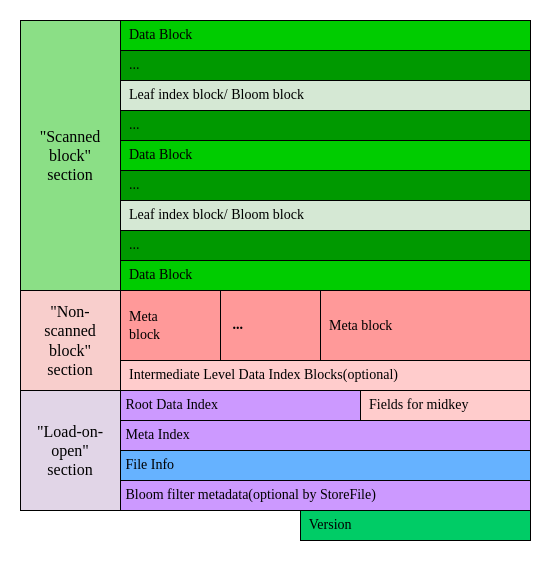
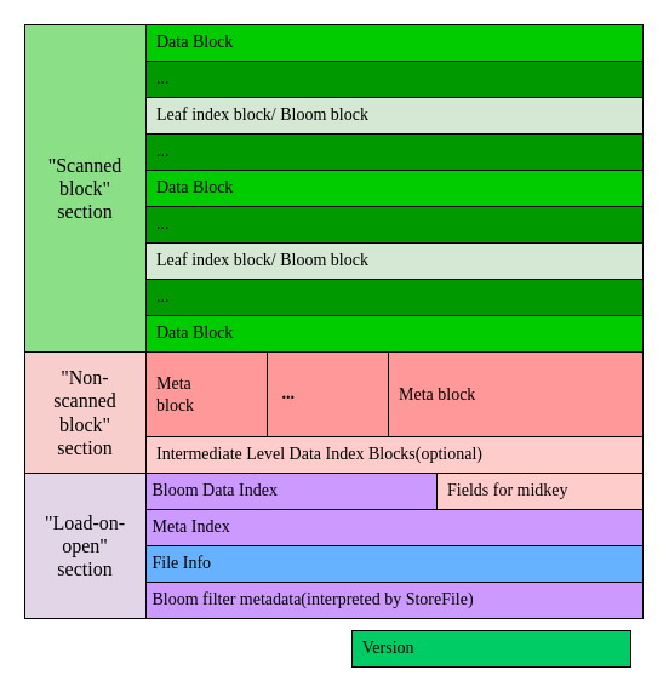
- <mxCell id="18" value="&lt;font face=&quot;Verdana&quot; style=&quot;font-size: 14px;&quot;&gt;&amp;nbsp;Root Data Index&lt;/font&gt;" style="rounded=0;whiteSpace=wrap;html=1;align=left;fillColor=#CC99FF;strokeColor=#000000;" vertex="1" parent="1"><mxGeometry x="120" y="390" width="240" height="30" as="geometry" /></mxCell>
+ <mxCell id="18" value="&lt;font face=&quot;Verdana&quot; style=&quot;font-size: 14px;&quot;&gt;&amp;nbsp;Bloom Data Index&lt;/font&gt;" style="rounded=0;whiteSpace=wrap;html=1;align=left;fillColor=#CC99FF;strokeColor=#000000;" vertex="1" parent="1"><mxGeometry x="120" y="390" width="240" height="30" as="geometry" /></mxCell>
- <mxCell id="22" value="&lt;font face=&quot;Verdana&quot;&gt;&lt;span style=&quot;font-size: 14px;&quot;&gt;&amp;nbsp;Bloom filter metadata(optional by StoreFile)&lt;/span&gt;&lt;/font&gt;" style="rounded=0;whiteSpace=wrap;html=1;align=left;fillColor=#CC99FF;strokeColor=#000000;" vertex="1" parent="1"><mxGeometry x="120" y="480" width="410" height="30" as="geometry" /></mxCell>
+ <mxCell id="22" value="&lt;font face=&quot;Verdana&quot;&gt;&lt;span style=&quot;font-size: 14px;&quot;&gt;&amp;nbsp;Bloom filter metadata(interpreted by StoreFile)&lt;/span&gt;&lt;/font&gt;" style="rounded=0;whiteSpace=wrap;html=1;align=left;fillColor=#CC99FF;strokeColor=#000000;" vertex="1" parent="1"><mxGeometry x="120" y="480" width="410" height="30" as="geometry" /></mxCell>
- <mxCell id="23" value="&lt;font face=&quot;Verdana&quot;&gt;&lt;span style=&quot;font-size: 14px;&quot;&gt;&amp;nbsp; Version&lt;/span&gt;&lt;/font&gt;" style="rounded=0;whiteSpace=wrap;html=1;align=left;fillColor=#00CC66;strokeColor=#000000;" vertex="1" parent="1"><mxGeometry x="300" y="510" width="230" height="30" as="geometry" /></mxCell>
+ <mxCell id="23" value="&lt;font face=&quot;Verdana&quot;&gt;&lt;span style=&quot;font-size: 14px;&quot;&gt;&amp;nbsp; Version&lt;/span&gt;&lt;/font&gt;" style="rounded=0;whiteSpace=wrap;html=1;align=left;fillColor=#00CC66;strokeColor=#000000;" vertex="1" parent="1"><mxGeometry x="290" y="520" width="230" height="30" as="geometry" /></mxCell>
